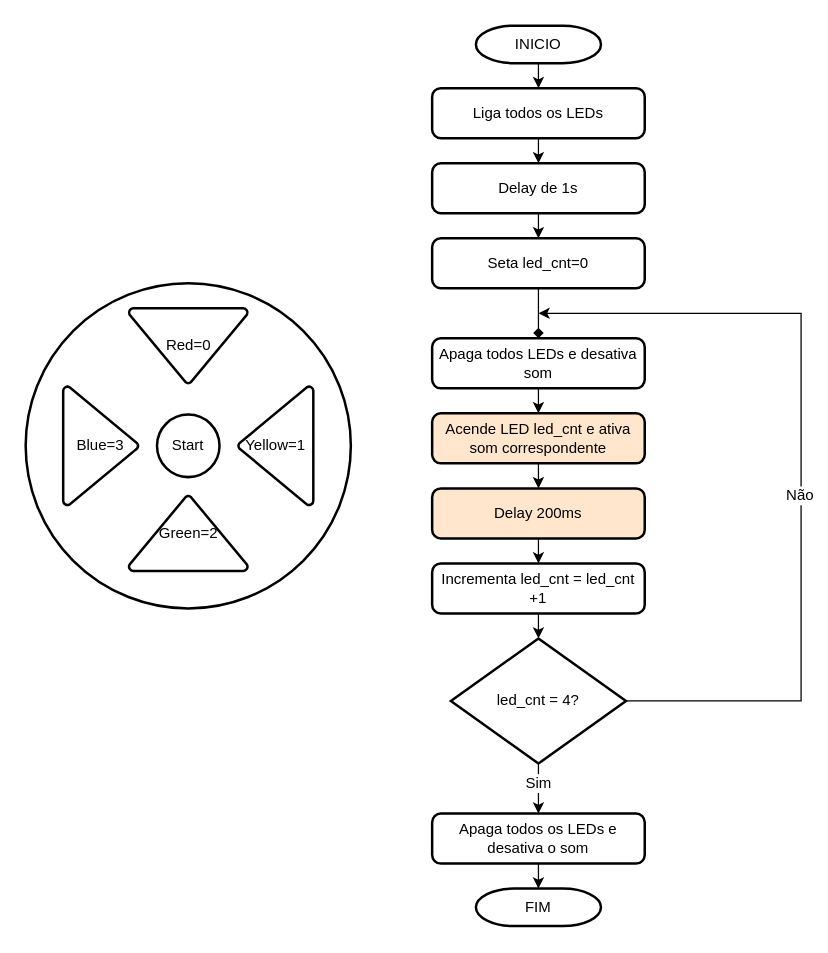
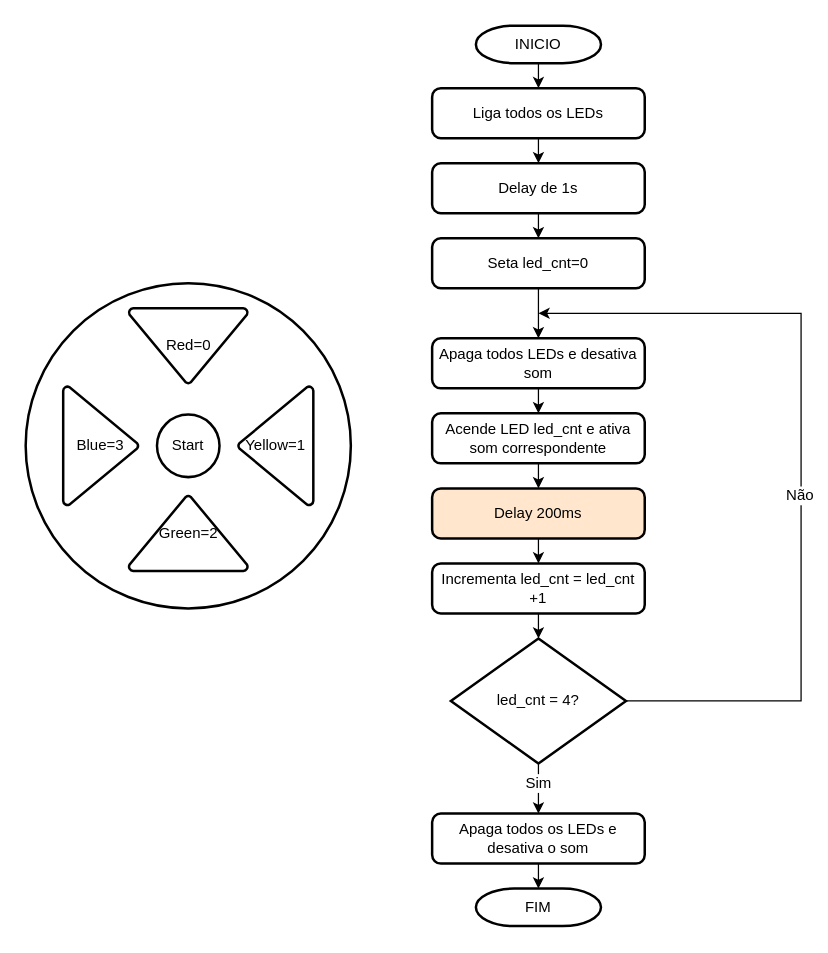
- <mxCell id="8" style="edgeStyle=orthogonalEdgeStyle;rounded=0;orthogonalLoop=1;jettySize=auto;html=1;exitX=0.5;exitY=1;exitDx=0;exitDy=0;entryX=0.5;entryY=0;entryDx=0;entryDy=0;endArrow=diamond;" edge="1" parent="1" source="9" target="11"><mxGeometry relative="1" as="geometry" /></mxCell>
+ <mxCell id="8" style="edgeStyle=orthogonalEdgeStyle;rounded=0;orthogonalLoop=1;jettySize=auto;html=1;exitX=0.5;exitY=1;exitDx=0;exitDy=0;entryX=0.5;entryY=0;entryDx=0;entryDy=0;" edge="1" parent="1" source="9" target="11"><mxGeometry relative="1" as="geometry" /></mxCell>
- <mxCell id="13" value="Acende LED led_cnt e ativa som correspondente" style="rounded=1;whiteSpace=wrap;html=1;absoluteArcSize=1;arcSize=14;strokeWidth=2;fillColor=#ffe6cc;" vertex="1" parent="1"><mxGeometry x="345" y="330" width="170" height="40" as="geometry" /></mxCell>
+ <mxCell id="13" value="Acende LED led_cnt e ativa som correspondente" style="rounded=1;whiteSpace=wrap;html=1;absoluteArcSize=1;arcSize=14;strokeWidth=2;" vertex="1" parent="1"><mxGeometry x="345" y="330" width="170" height="40" as="geometry" /></mxCell>
